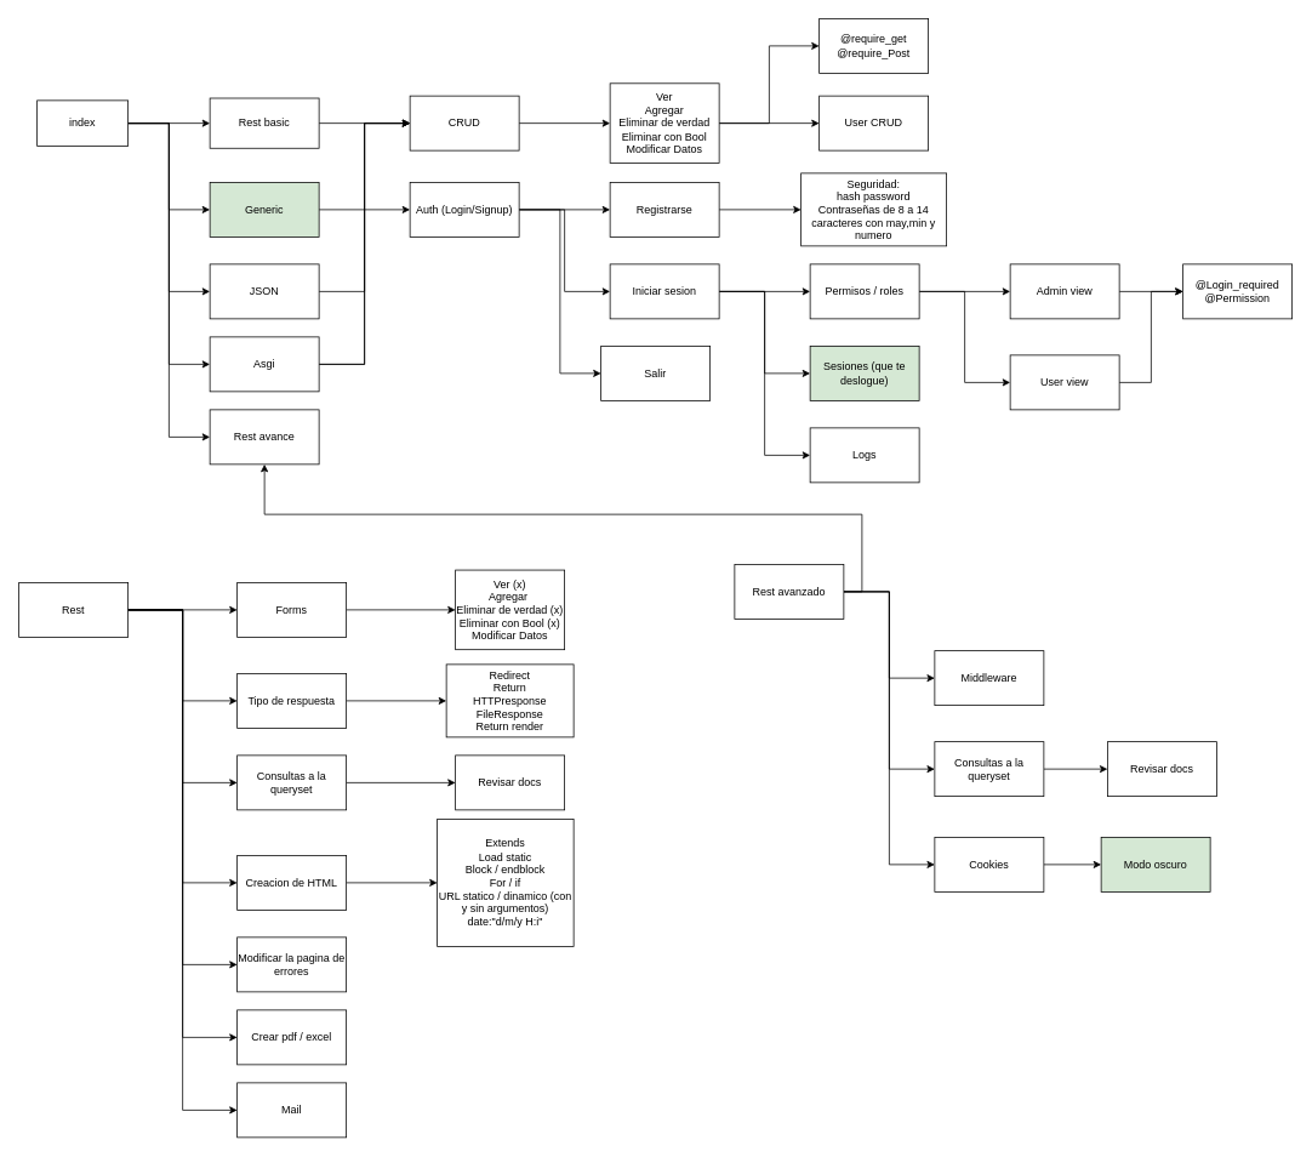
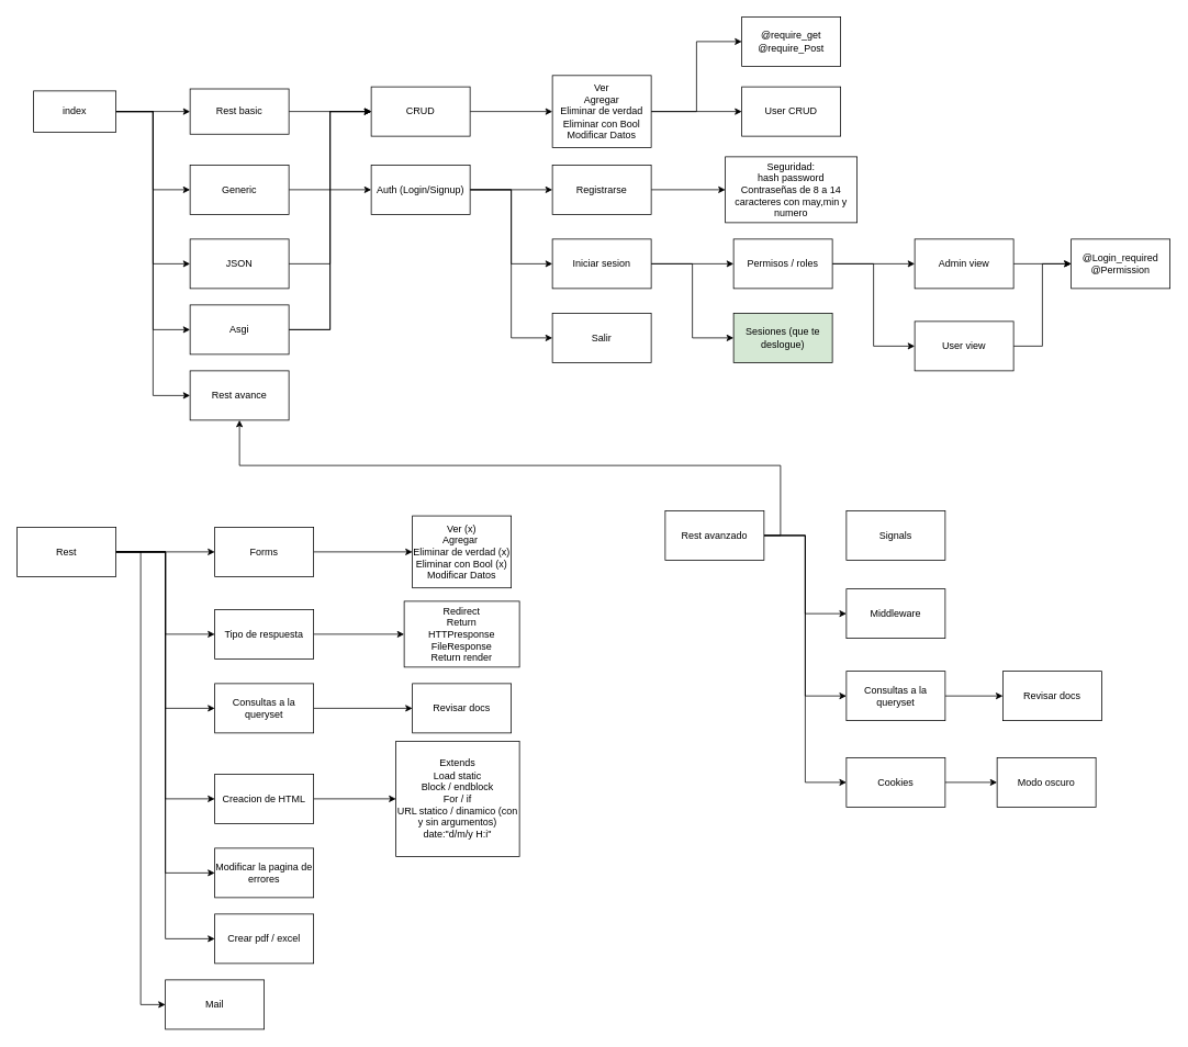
- <mxCell id="17" value="Generic" style="rounded=0;whiteSpace=wrap;html=1;fillColor=#d5e8d4;" parent="1" vertex="1"><mxGeometry x="230" y="200" width="120" height="60" as="geometry" /></mxCell>
+ <mxCell id="17" value="Generic" style="rounded=0;whiteSpace=wrap;html=1;" parent="1" vertex="1"><mxGeometry x="230" y="200" width="120" height="60" as="geometry" /></mxCell>
- <mxCell id="39" value="Salir" style="rounded=0;whiteSpace=wrap;html=1;fillColor=light-dark(#FFFFFF,#7EA6E0);" parent="1" vertex="1"><mxGeometry x="660" y="380" width="120" height="60" as="geometry" /></mxCell>
+ <mxCell id="39" value="Salir" style="rounded=0;whiteSpace=wrap;html=1;fillColor=light-dark(#FFFFFF,#7EA6E0);" parent="1" vertex="1"><mxGeometry x="670" y="380" width="120" height="60" as="geometry" /></mxCell>
- <mxCell id="31" style="edgeStyle=orthogonalEdgeStyle;rounded=0;orthogonalLoop=1;jettySize=auto;html=1;exitX=1;exitY=0.5;exitDx=0;exitDy=0;entryX=0;entryY=0.5;entryDx=0;entryDy=0;" parent="1" source="32" target="38" edge="1"><mxGeometry relative="1" as="geometry" /></mxCell>
- <mxCell id="38" value="Logs" style="rounded=0;whiteSpace=wrap;html=1;" parent="1" vertex="1"><mxGeometry x="890" y="470" width="120" height="60" as="geometry" /></mxCell>
+ <mxCell id="67" value="Signals" style="rounded=0;whiteSpace=wrap;html=1;" parent="1" vertex="1"><mxGeometry x="1027" y="620" width="120" height="60" as="geometry" /></mxCell>
- <mxCell id="81" value="Modo oscuro" style="rounded=0;whiteSpace=wrap;html=1;fillColor=#d5e8d4;" parent="1" vertex="1"><mxGeometry x="1210" y="920" width="120" height="60" as="geometry" /></mxCell>
+ <mxCell id="81" value="Modo oscuro" style="rounded=0;whiteSpace=wrap;html=1;" parent="1" vertex="1"><mxGeometry x="1210" y="920" width="120" height="60" as="geometry" /></mxCell>
- <mxCell id="69" value="Mail" style="rounded=0;whiteSpace=wrap;html=1;" parent="1" vertex="1"><mxGeometry x="260" y="1190" width="120" height="60" as="geometry" /></mxCell>
+ <mxCell id="69" value="Mail" style="rounded=0;whiteSpace=wrap;html=1;" parent="1" vertex="1"><mxGeometry x="200" y="1190" width="120" height="60" as="geometry" /></mxCell>
